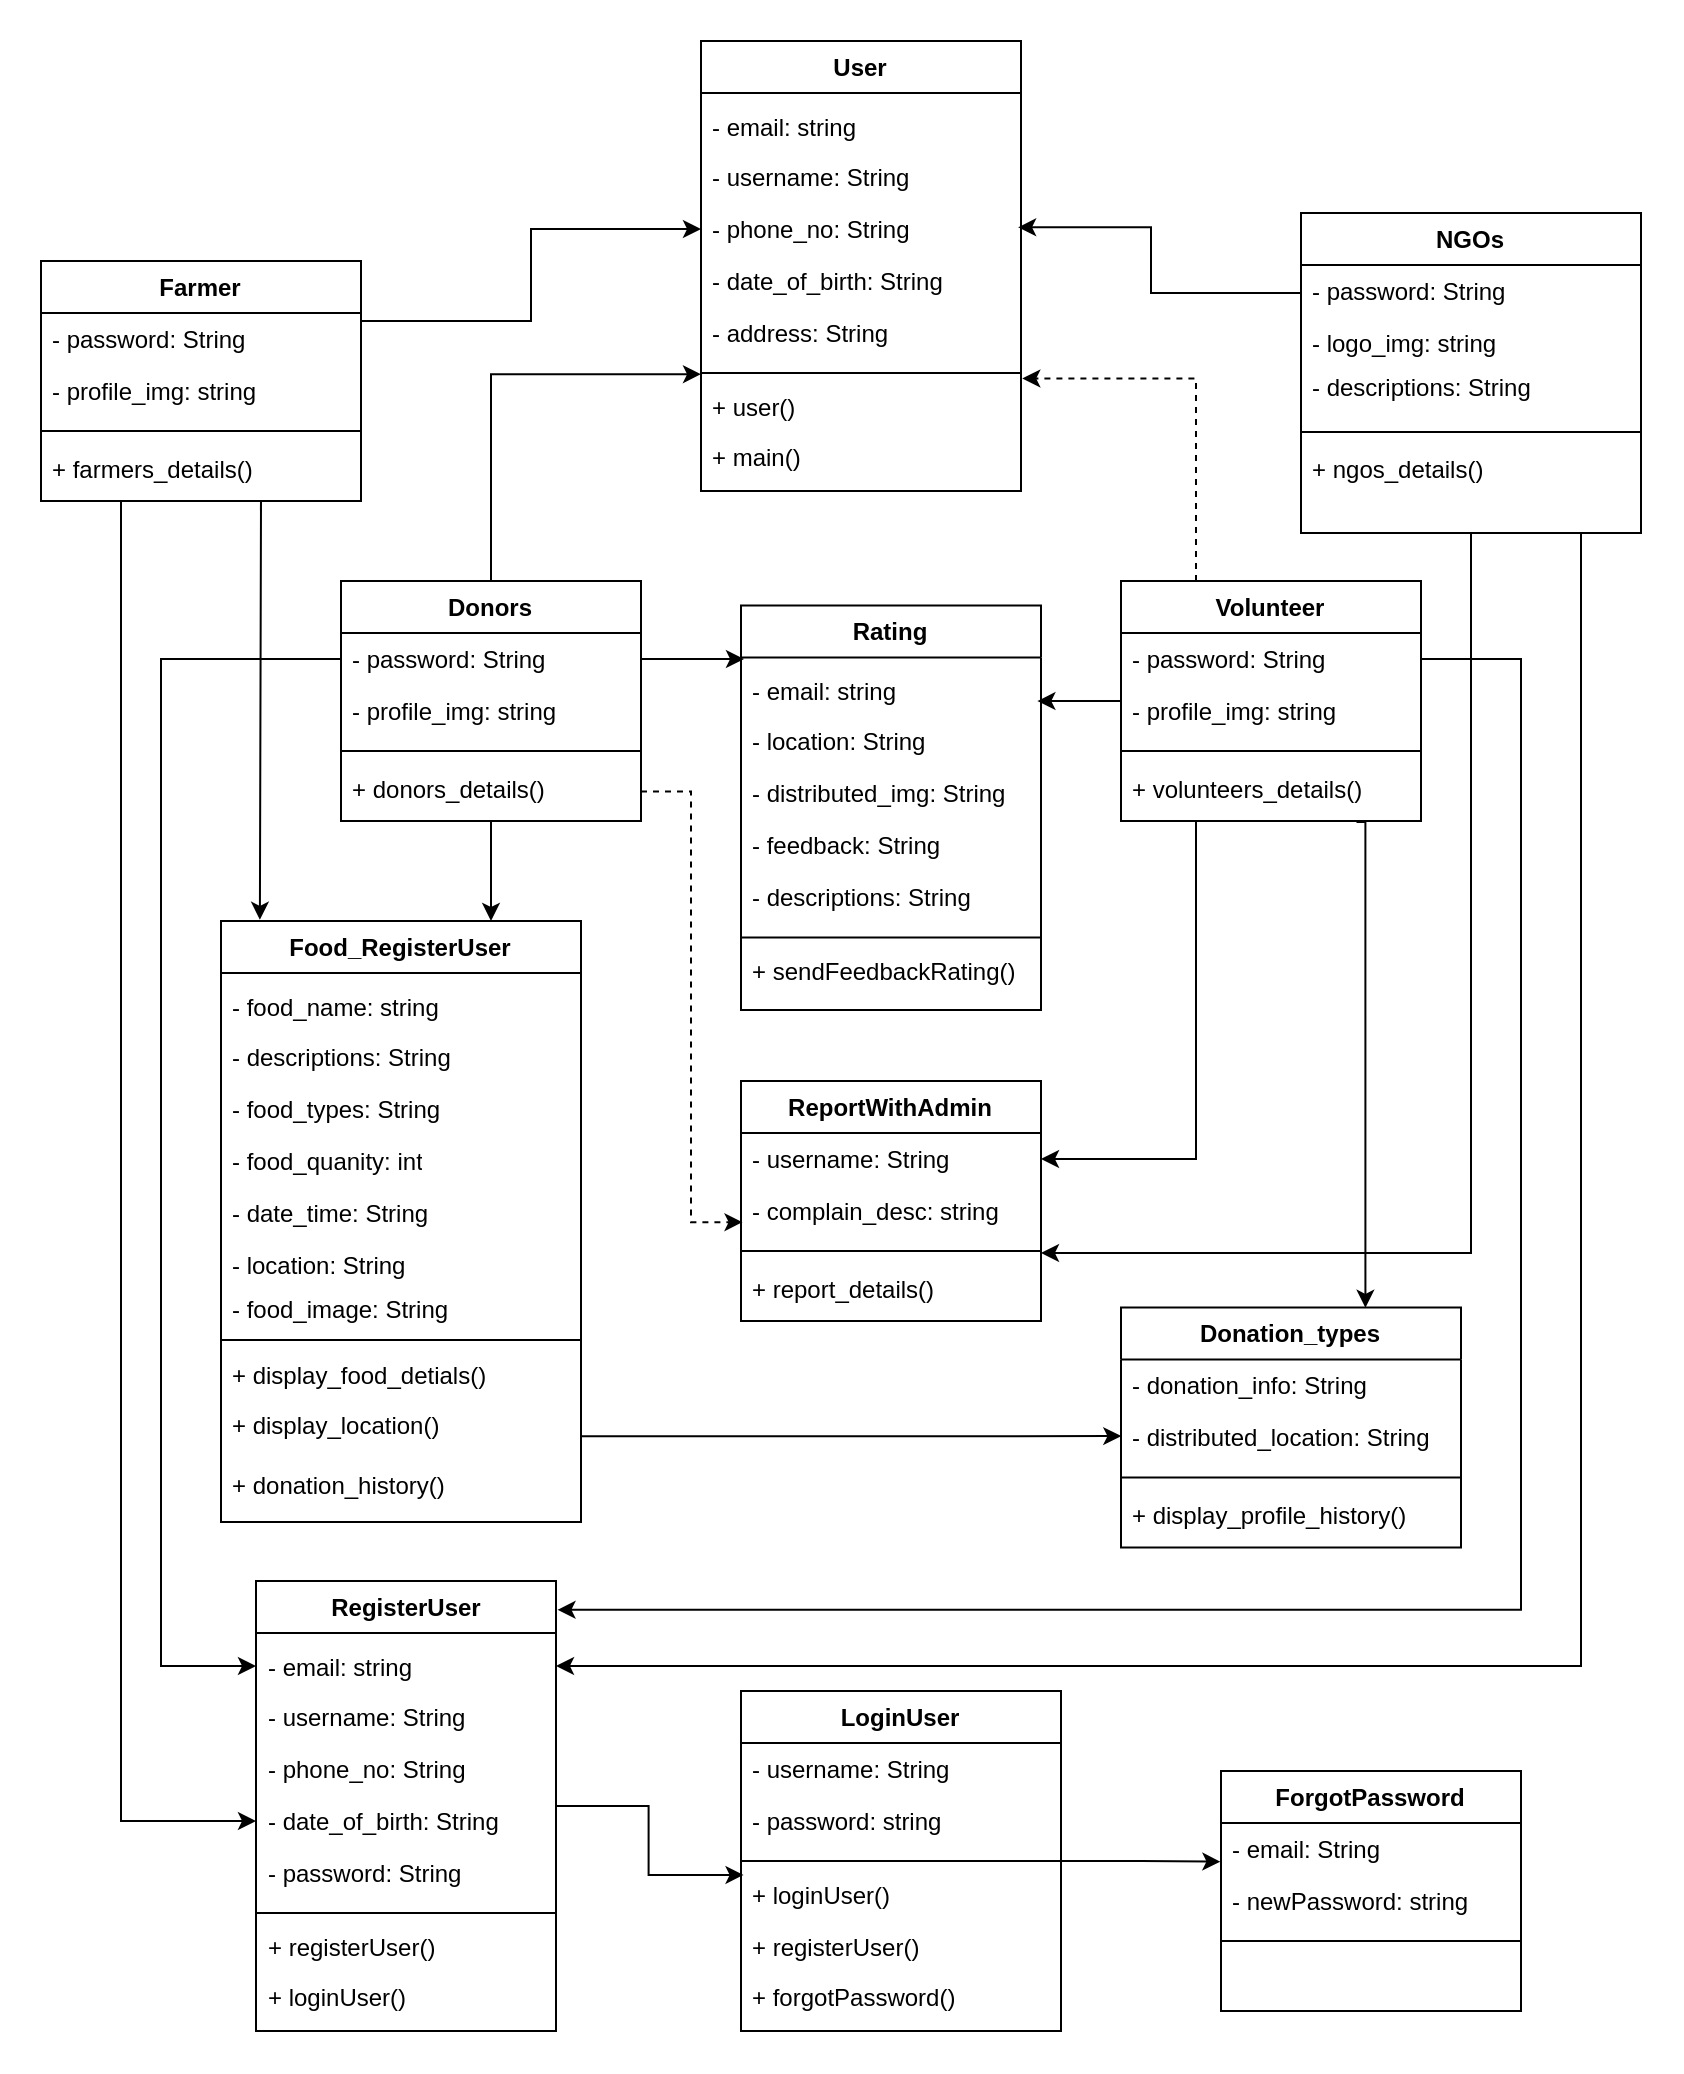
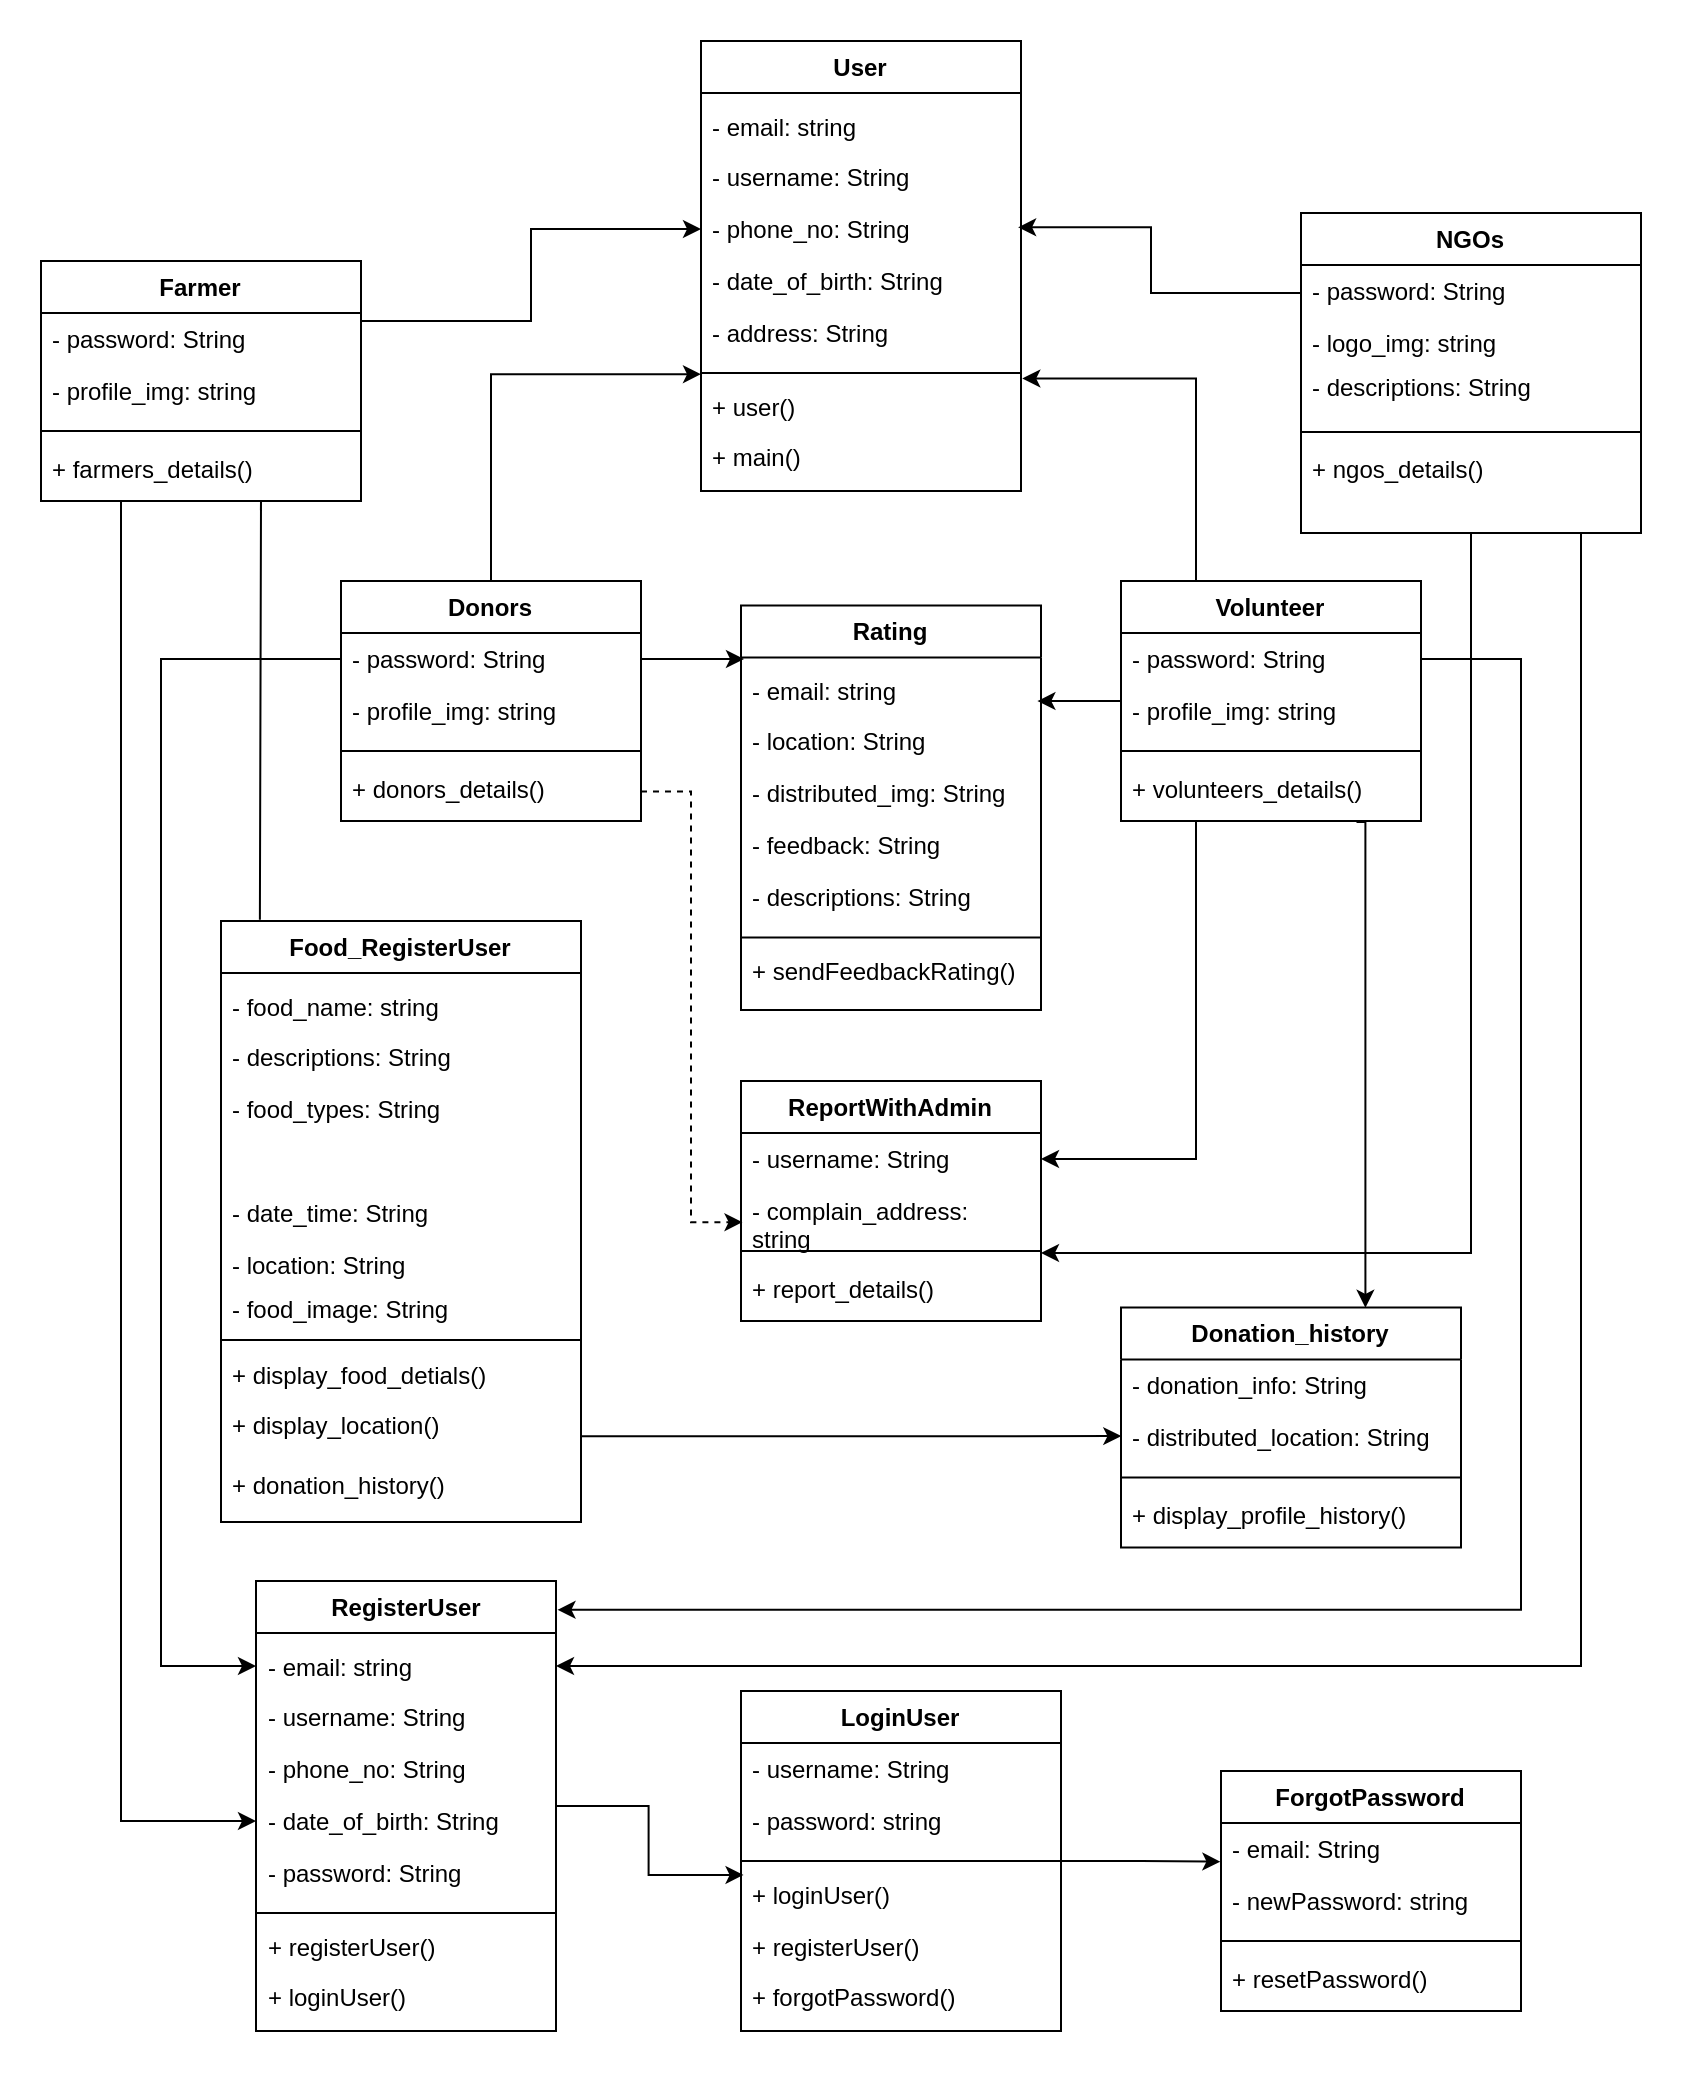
- <mxCell id="84" style="edgeStyle=orthogonalEdgeStyle;rounded=0;orthogonalLoop=1;jettySize=auto;html=1;exitX=0.25;exitY=0;exitDx=0;exitDy=0;entryX=1.004;entryY=-0.048;entryDx=0;entryDy=0;entryPerimeter=0;dashed=1;" parent="1" source="54" target="24" edge="1"><mxGeometry relative="1" as="geometry"><mxPoint x="580" y="205.5" as="sourcePoint" /></mxGeometry></mxCell>
+ <mxCell id="84" style="edgeStyle=orthogonalEdgeStyle;rounded=0;orthogonalLoop=1;jettySize=auto;html=1;exitX=0.25;exitY=0;exitDx=0;exitDy=0;entryX=1.004;entryY=-0.048;entryDx=0;entryDy=0;entryPerimeter=0;" parent="1" source="54" target="24" edge="1"><mxGeometry relative="1" as="geometry"><mxPoint x="580" y="205.5" as="sourcePoint" /></mxGeometry></mxCell>
- <mxCell id="47" style="edgeStyle=orthogonalEdgeStyle;rounded=0;orthogonalLoop=1;jettySize=auto;html=1;entryX=0.75;entryY=0;entryDx=0;entryDy=0;" edge="1" parent="1" source="48" target="62"><mxGeometry relative="1" as="geometry" /></mxCell>
- <mxCell id="33" style="edgeStyle=orthogonalEdgeStyle;rounded=0;orthogonalLoop=1;jettySize=auto;html=1;exitX=0.733;exitY=1.137;exitDx=0;exitDy=0;entryX=0.108;entryY=-0.002;entryDx=0;entryDy=0;entryPerimeter=0;exitPerimeter=0;" parent="1" source="38" target="62" edge="1"><mxGeometry relative="1" as="geometry"><Array as="points"><mxPoint x="130" y="250" /><mxPoint x="129" y="250" /></Array></mxGeometry></mxCell>
+ <mxCell id="33" style="edgeStyle=orthogonalEdgeStyle;rounded=0;orthogonalLoop=1;jettySize=auto;html=1;exitX=0.733;exitY=1.137;exitDx=0;exitDy=0;entryX=0.108;entryY=-0.002;entryDx=0;entryDy=0;entryPerimeter=0;exitPerimeter=0;endArrow=none;" parent="1" source="38" target="62" edge="1"><mxGeometry relative="1" as="geometry"><Array as="points"><mxPoint x="130" y="250" /><mxPoint x="129" y="250" /></Array></mxGeometry></mxCell>
- <mxCell id="69" value="- food_quanity: int" style="text;strokeColor=none;fillColor=none;align=left;verticalAlign=top;spacingLeft=4;spacingRight=4;overflow=hidden;rotatable=0;points=[[0,0.5],[1,0.5]];portConstraint=eastwest;whiteSpace=wrap;html=1;" parent="1" vertex="1"><mxGeometry x="110" y="567" width="150" height="26" as="geometry" /></mxCell>
- <mxCell id="87" value="- complain_desc: string" style="text;strokeColor=none;fillColor=none;align=left;verticalAlign=top;spacingLeft=4;spacingRight=4;overflow=hidden;rotatable=0;points=[[0,0.5],[1,0.5]];portConstraint=eastwest;whiteSpace=wrap;html=1;" parent="85" vertex="1"><mxGeometry y="52" width="150" height="68" as="geometry" /></mxCell>
+ <mxCell id="87" value="- complain_address: string" style="text;strokeColor=none;fillColor=none;align=left;verticalAlign=top;spacingLeft=4;spacingRight=4;overflow=hidden;rotatable=0;points=[[0,0.5],[1,0.5]];portConstraint=eastwest;whiteSpace=wrap;html=1;" parent="85" vertex="1"><mxGeometry y="52" width="150" height="68" as="geometry" /></mxCell>
- <mxCell id="94" value="Donation_types" style="swimlane;fontStyle=1;align=center;verticalAlign=top;childLayout=stackLayout;horizontal=1;startSize=26;horizontalStack=0;resizeParent=1;resizeParentMax=0;resizeLast=0;collapsible=1;marginBottom=0;whiteSpace=wrap;html=1;" vertex="1" parent="1"><mxGeometry x="560" y="653.25" width="170" height="120" as="geometry" /></mxCell>
+ <mxCell id="94" value="Donation_history" style="swimlane;fontStyle=1;align=center;verticalAlign=top;childLayout=stackLayout;horizontal=1;startSize=26;horizontalStack=0;resizeParent=1;resizeParentMax=0;resizeLast=0;collapsible=1;marginBottom=0;whiteSpace=wrap;html=1;" vertex="1" parent="1"><mxGeometry x="560" y="653.25" width="170" height="120" as="geometry" /></mxCell>
+ <mxCell id="21" value="+ resetPassword()" style="text;strokeColor=none;fillColor=none;align=left;verticalAlign=top;spacingLeft=4;spacingRight=4;overflow=hidden;rotatable=0;points=[[0,0.5],[1,0.5]];portConstraint=eastwest;whiteSpace=wrap;html=1;" parent="1" vertex="1"><mxGeometry x="610" y="975.5" width="140" height="30" as="geometry" /></mxCell>
